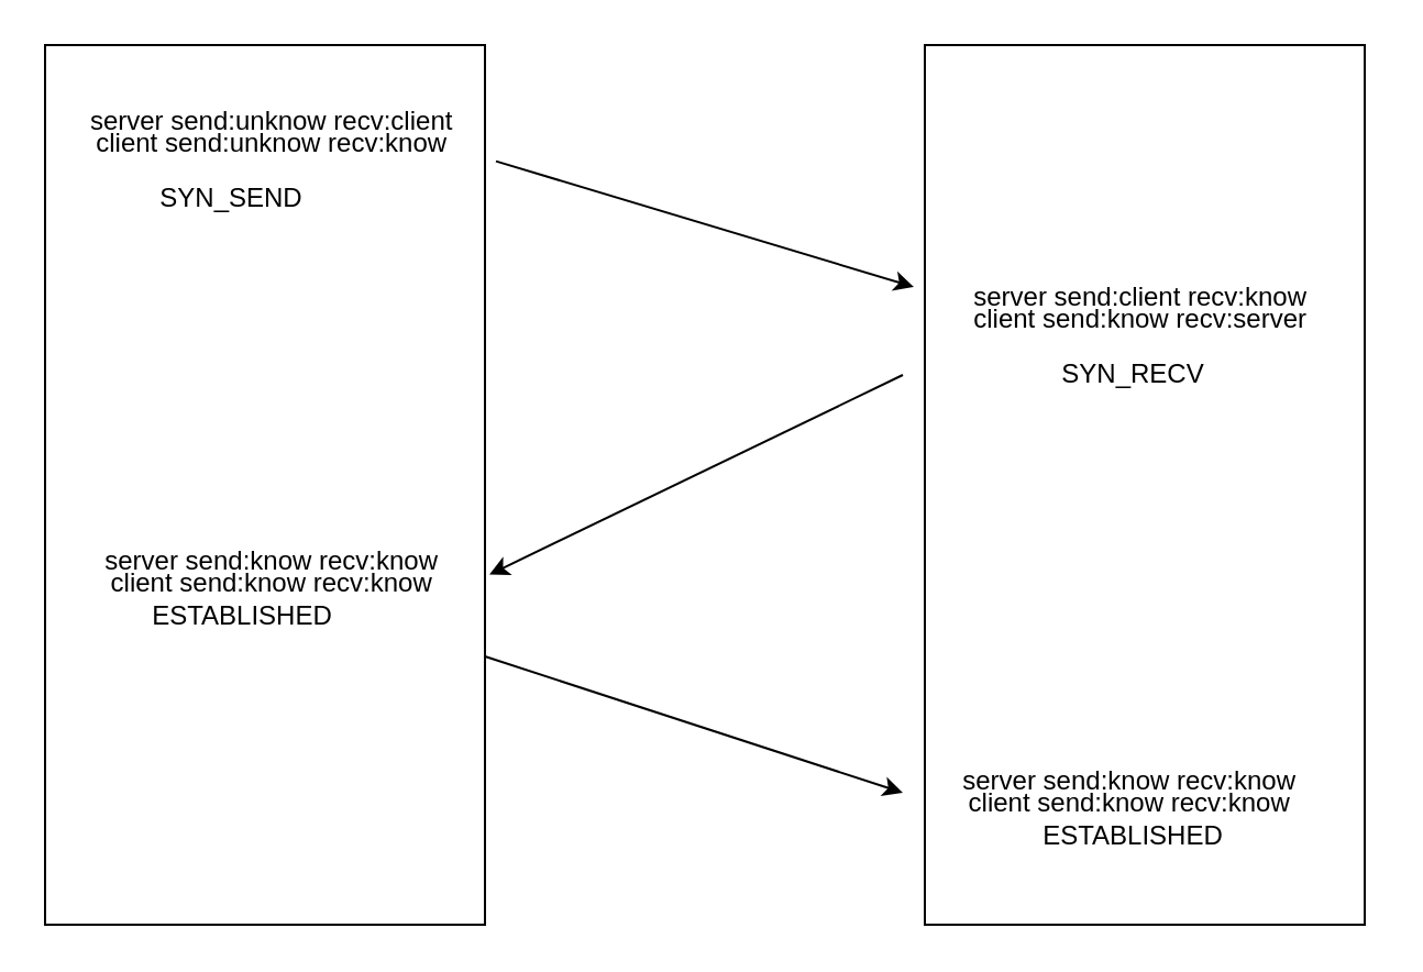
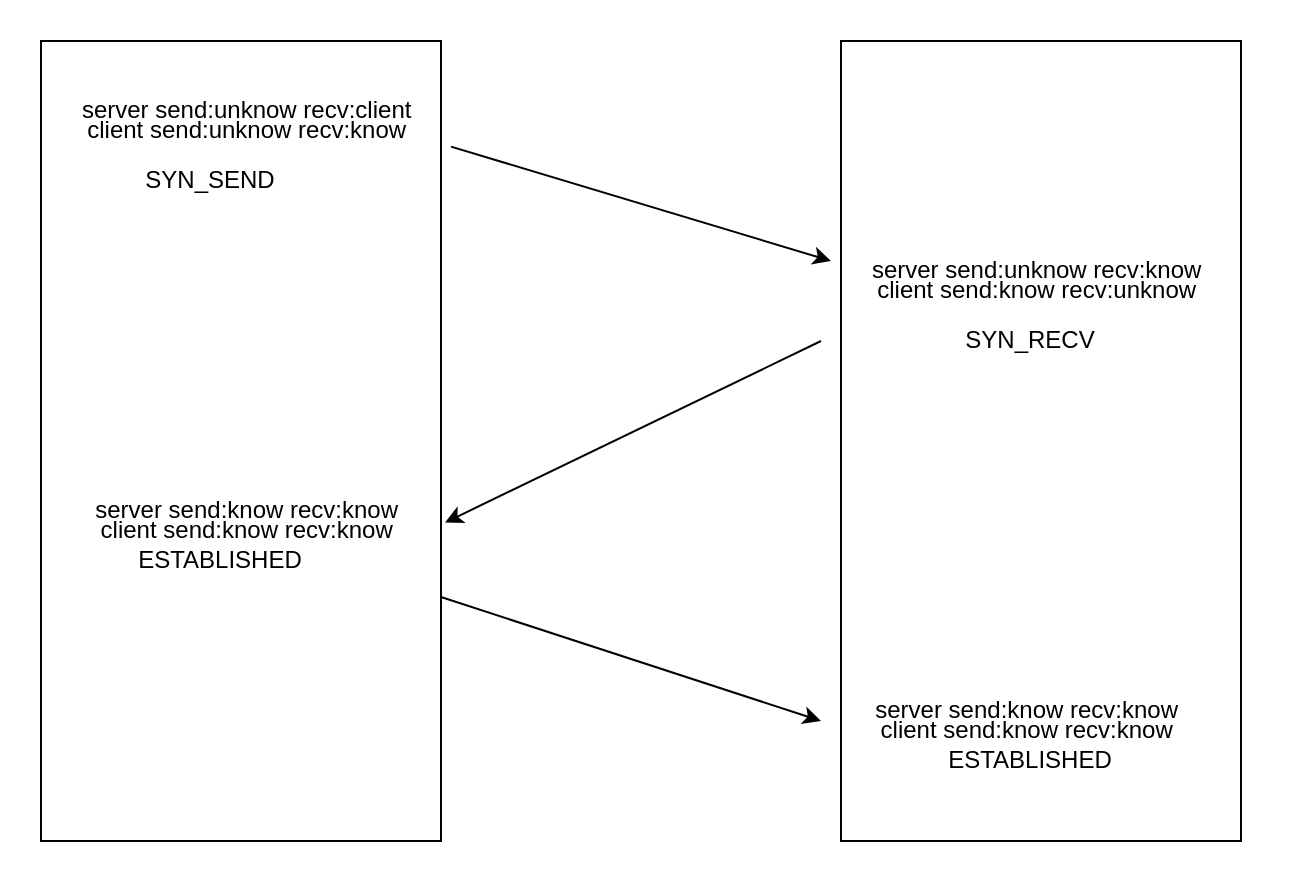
- <mxCell id="8" value="server send:client recv:know&amp;nbsp;" style="text;html=1;strokeColor=none;fillColor=none;align=center;verticalAlign=middle;whiteSpace=wrap;rounded=0;" vertex="1" parent="1"><mxGeometry x="415" y="130" width="210" height="10" as="geometry" /></mxCell>
+ <mxCell id="8" value="server send:unknow recv:know&amp;nbsp;" style="text;html=1;strokeColor=none;fillColor=none;align=center;verticalAlign=middle;whiteSpace=wrap;rounded=0;" vertex="1" parent="1"><mxGeometry x="415" y="130" width="210" height="10" as="geometry" /></mxCell>
- <mxCell id="7" value="client send:know recv:server&amp;nbsp;" style="text;html=1;strokeColor=none;fillColor=none;align=center;verticalAlign=middle;whiteSpace=wrap;rounded=0;" vertex="1" parent="1"><mxGeometry x="415" y="140" width="210" height="10" as="geometry" /></mxCell>
+ <mxCell id="7" value="client send:know recv:unknow&amp;nbsp;" style="text;html=1;strokeColor=none;fillColor=none;align=center;verticalAlign=middle;whiteSpace=wrap;rounded=0;" vertex="1" parent="1"><mxGeometry x="415" y="140" width="210" height="10" as="geometry" /></mxCell>
